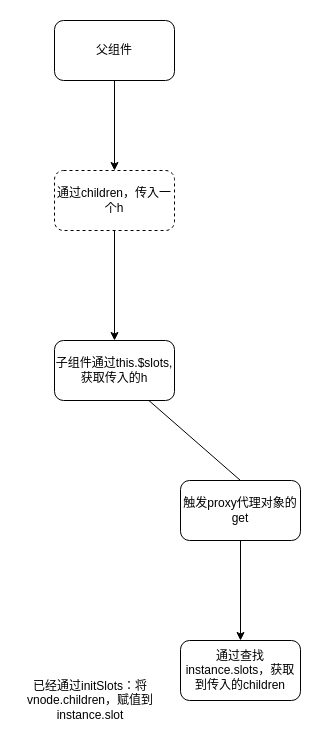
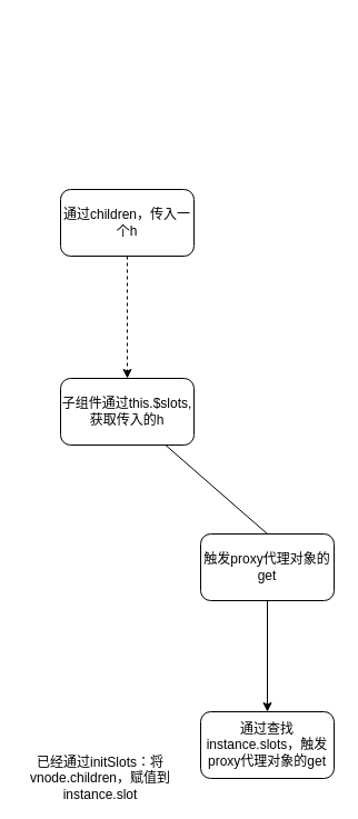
- <mxCell id="3" value="父组件" style="rounded=1;whiteSpace=wrap;html=1;" vertex="1" parent="1"><mxGeometry x="54" y="20" width="120" height="60" as="geometry" /></mxCell>
- <mxCell id="2" style="edgeStyle=none;html=1;exitX=0.5;exitY=1;exitDx=0;exitDy=0;entryX=0.5;entryY=0;entryDx=0;entryDy=0;" edge="1" parent="1" source="3" target="7"><mxGeometry relative="1" as="geometry" /></mxCell>
- <mxCell id="7" value="通过children，传入一个h" style="rounded=1;whiteSpace=wrap;html=1;dashed=1;" vertex="1" parent="1"><mxGeometry x="54" y="170" width="120" height="60" as="geometry" /></mxCell>
+ <mxCell id="7" value="通过children，传入一个h" style="rounded=1;whiteSpace=wrap;html=1;" vertex="1" parent="1"><mxGeometry x="54" y="170" width="120" height="60" as="geometry" /></mxCell>
- <mxCell id="6" style="edgeStyle=none;html=1;entryX=0.5;entryY=0;entryDx=0;entryDy=0;" edge="1" parent="1" source="7" target="5"><mxGeometry relative="1" as="geometry" /></mxCell>
+ <mxCell id="6" style="edgeStyle=none;html=1;entryX=0.5;entryY=0;entryDx=0;entryDy=0;dashed=1;" edge="1" parent="1" source="7" target="5"><mxGeometry relative="1" as="geometry" /></mxCell>
- <mxCell id="10" value="通过查找instance.slots，获取到传入的children" style="rounded=1;whiteSpace=wrap;html=1;" vertex="1" parent="1"><mxGeometry x="180" y="640" width="120" height="60" as="geometry" /></mxCell>
+ <mxCell id="10" value="通过查找instance.slots，触发proxy代理对象的get" style="rounded=1;whiteSpace=wrap;html=1;" vertex="1" parent="1"><mxGeometry x="180" y="640" width="120" height="60" as="geometry" /></mxCell>
